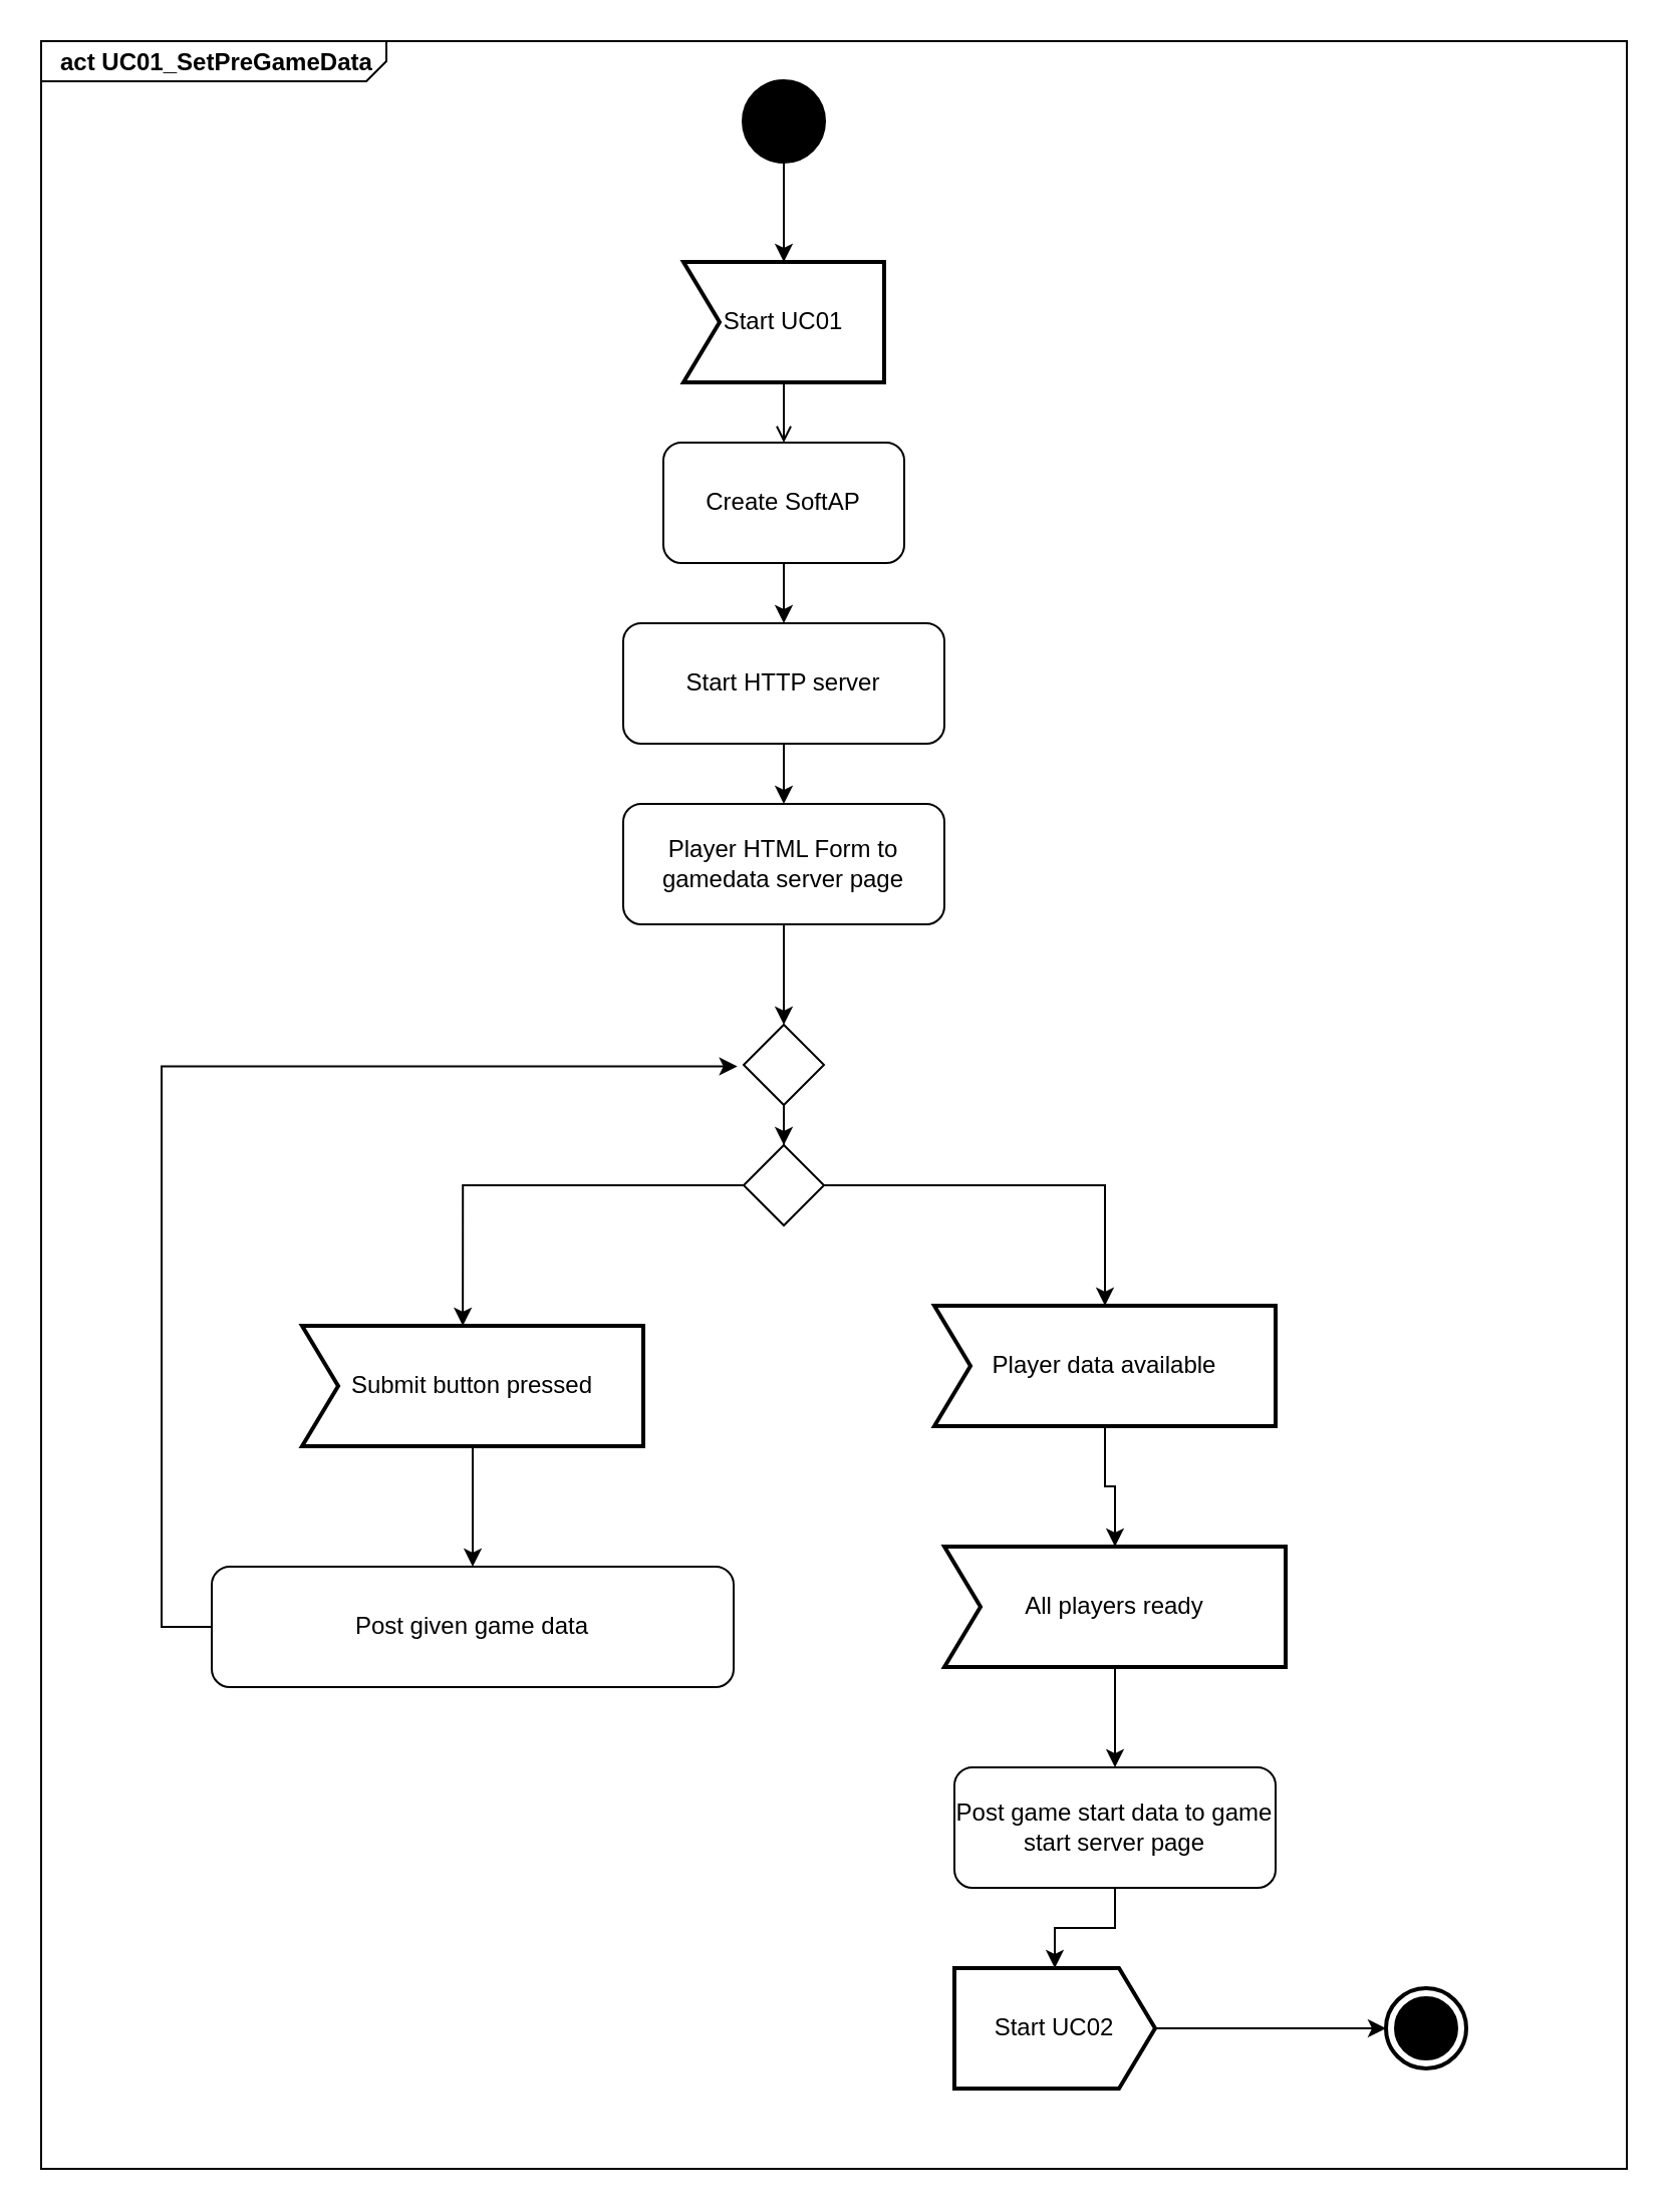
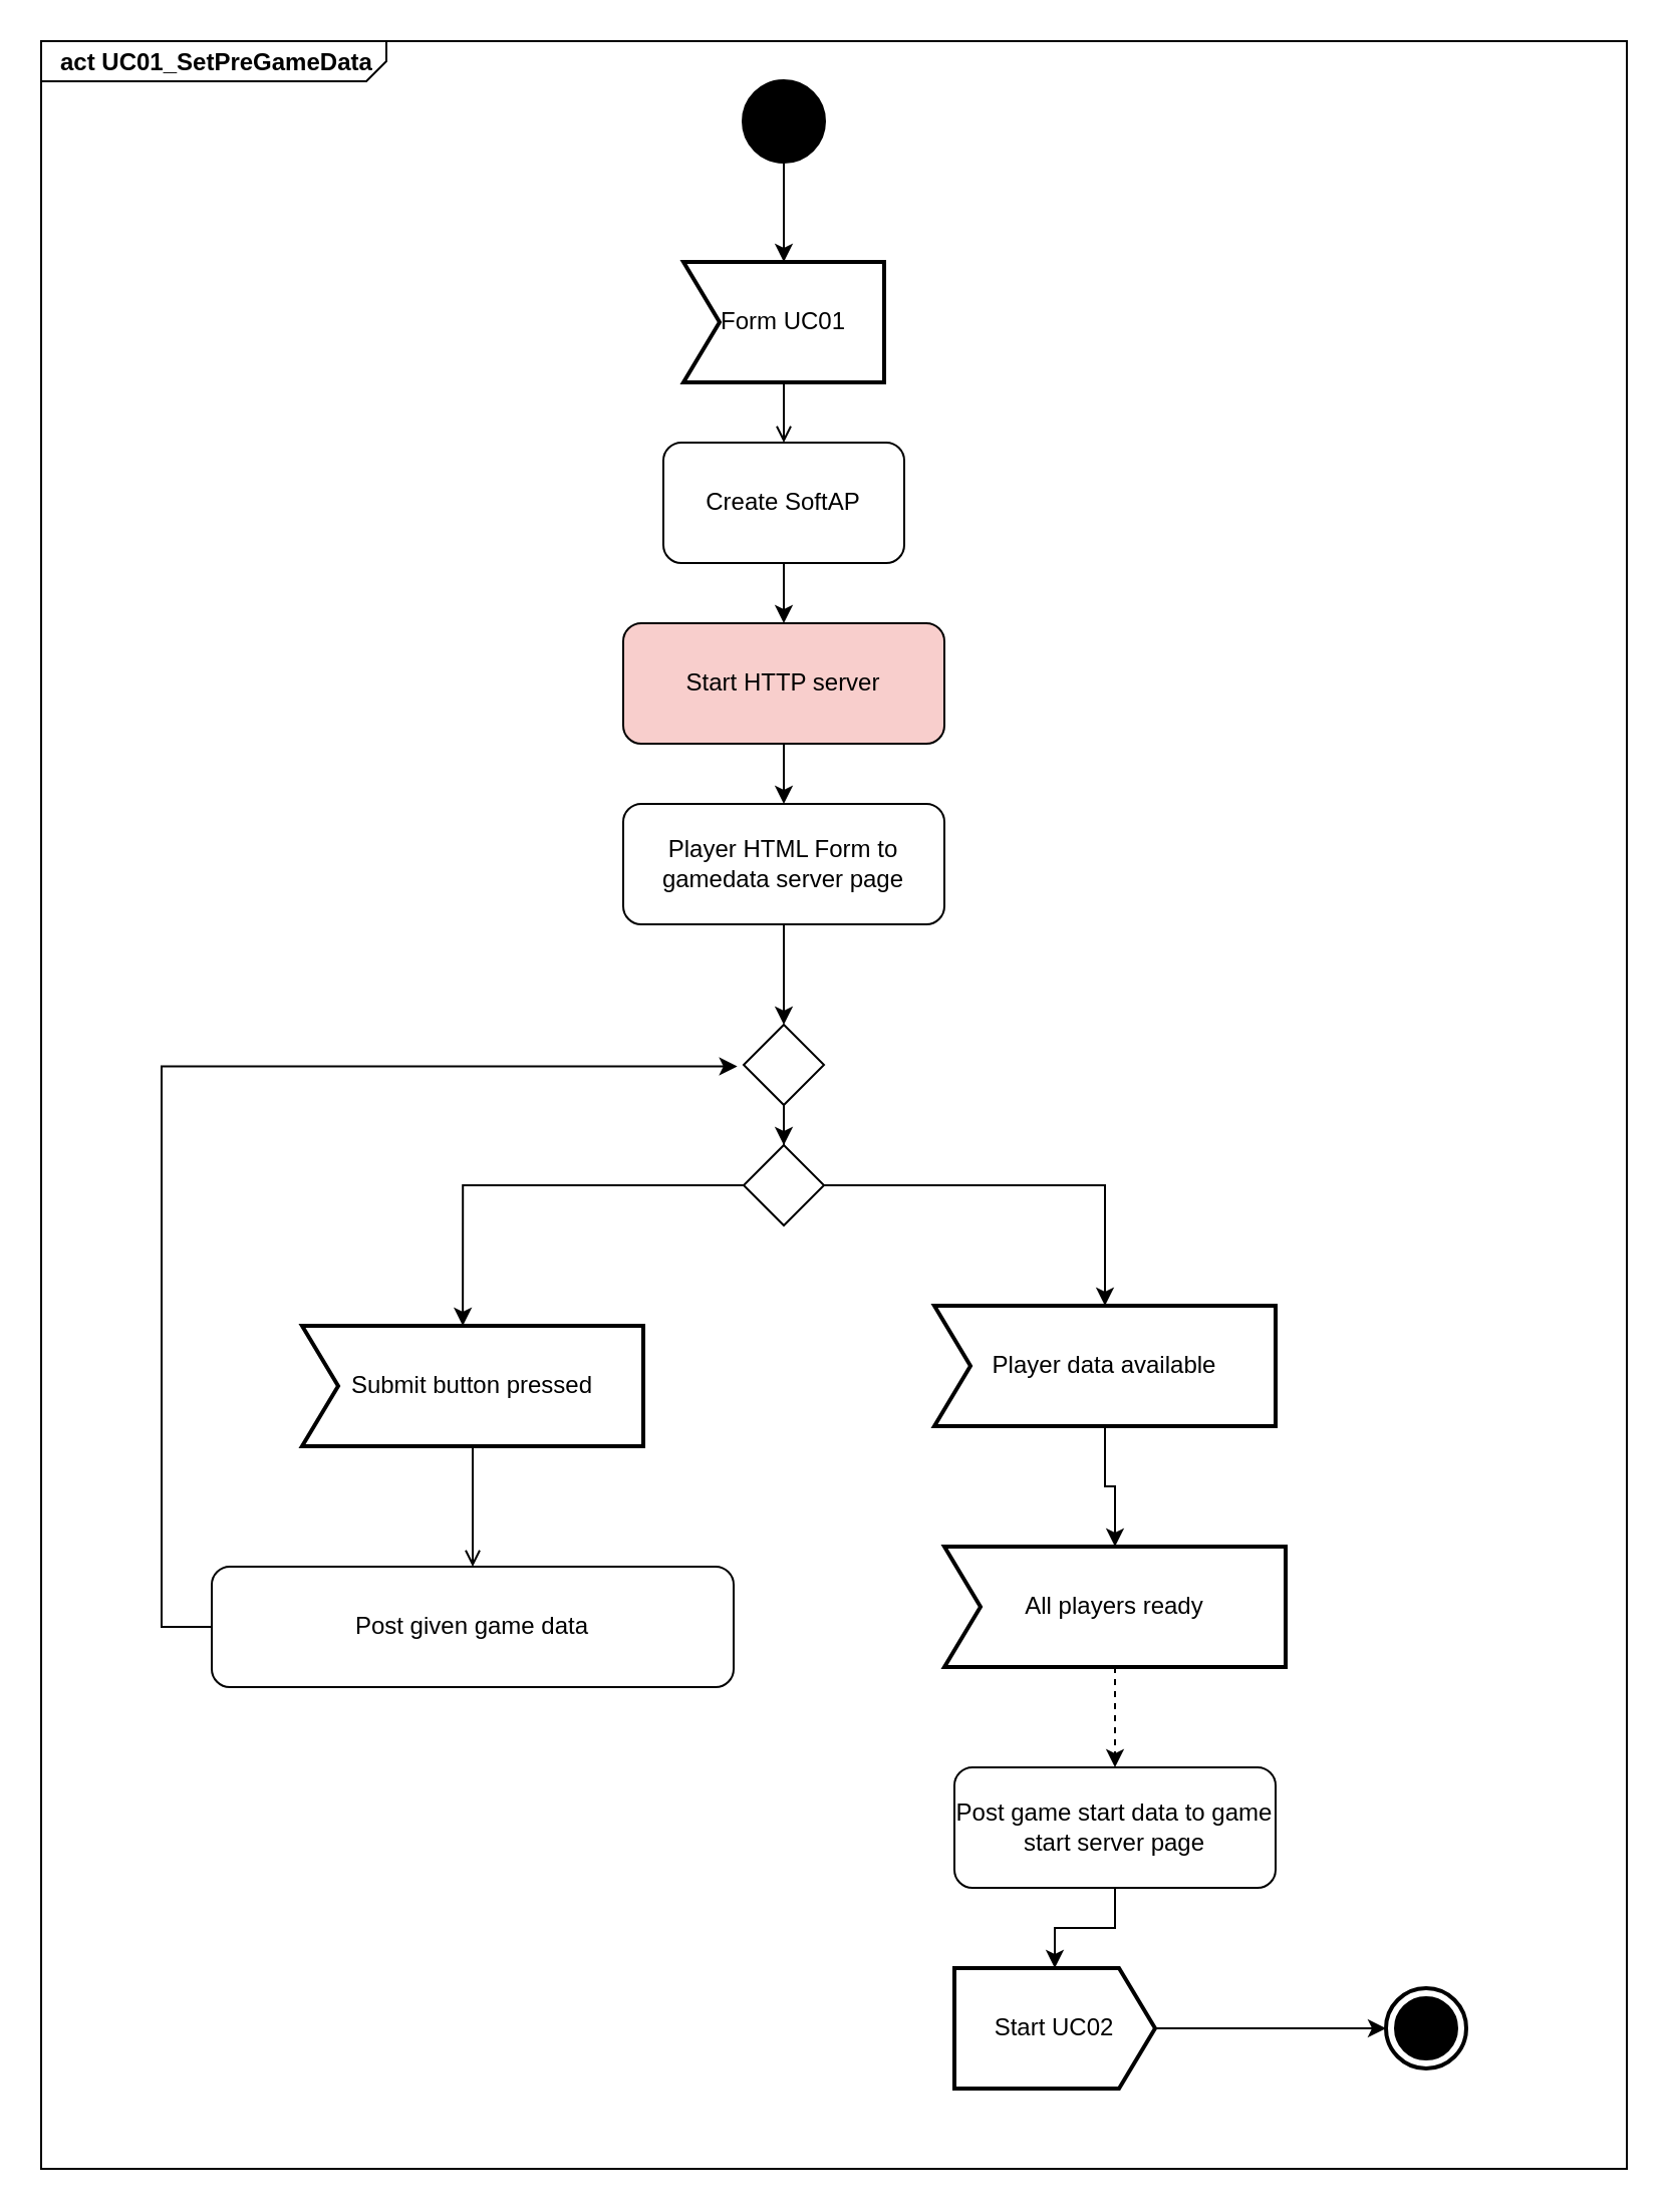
- <mxCell id="13" value="Start UC01" style="html=1;shape=mxgraph.sysml.accEvent;strokeWidth=2;whiteSpace=wrap;align=center;" parent="1" vertex="1"><mxGeometry x="340" y="130" width="100" height="60" as="geometry" /></mxCell>
+ <mxCell id="13" value="Form UC01" style="html=1;shape=mxgraph.sysml.accEvent;strokeWidth=2;whiteSpace=wrap;align=center;" parent="1" vertex="1"><mxGeometry x="340" y="130" width="100" height="60" as="geometry" /></mxCell>
- <mxCell id="9" value="Start HTTP server" style="whiteSpace=wrap;html=1;rounded=1;" parent="1" vertex="1"><mxGeometry x="310" y="310" width="160" height="60" as="geometry" /></mxCell>
+ <mxCell id="9" value="Start HTTP server" style="whiteSpace=wrap;html=1;rounded=1;fillColor=#f8cecc;" parent="1" vertex="1"><mxGeometry x="310" y="310" width="160" height="60" as="geometry" /></mxCell>
- <mxCell id="14" style="edgeStyle=orthogonalEdgeStyle;rounded=0;orthogonalLoop=1;jettySize=auto;html=1;entryX=0.5;entryY=0;entryDx=0;entryDy=0;" parent="1" source="15" target="17" edge="1"><mxGeometry relative="1" as="geometry" /></mxCell>
+ <mxCell id="14" style="edgeStyle=orthogonalEdgeStyle;rounded=0;orthogonalLoop=1;jettySize=auto;html=1;entryX=0.5;entryY=0;entryDx=0;entryDy=0;endArrow=open;" parent="1" source="15" target="17" edge="1"><mxGeometry relative="1" as="geometry" /></mxCell>
- <mxCell id="25" value="" style="edgeStyle=orthogonalEdgeStyle;rounded=0;orthogonalLoop=1;jettySize=auto;html=1;" parent="1" source="26" target="28" edge="1"><mxGeometry relative="1" as="geometry" /></mxCell>
+ <mxCell id="25" value="" style="edgeStyle=orthogonalEdgeStyle;rounded=0;orthogonalLoop=1;jettySize=auto;html=1;dashed=1;" parent="1" source="26" target="28" edge="1"><mxGeometry relative="1" as="geometry" /></mxCell>
